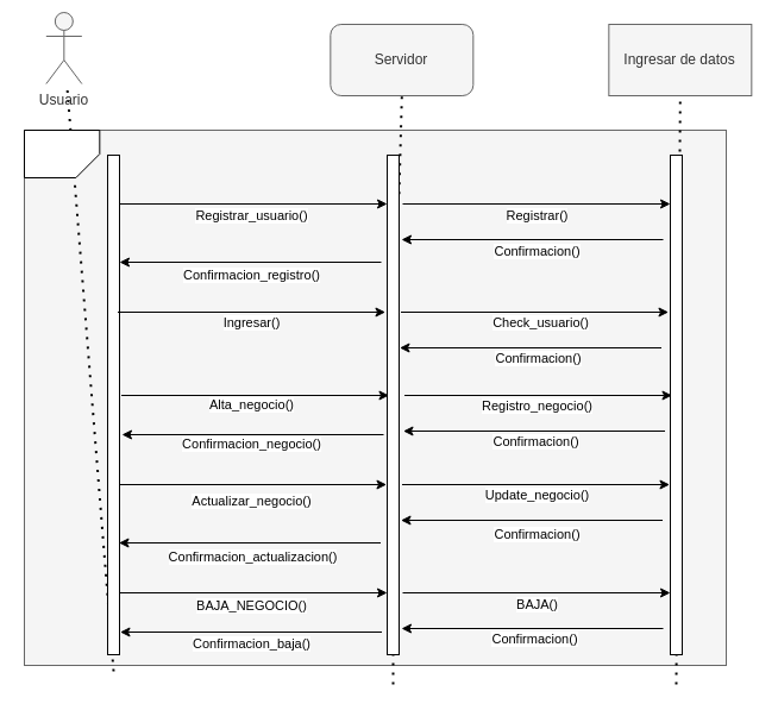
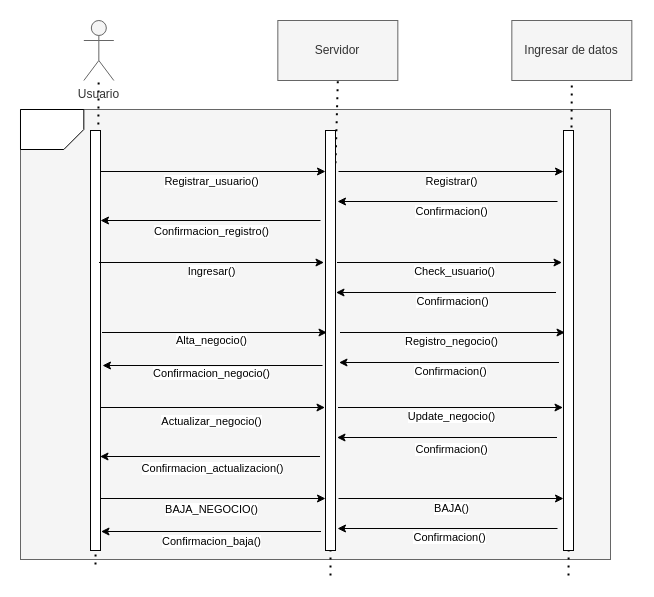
- <mxCell id="6" value="Usuario" style="shape=umlActor;verticalLabelPosition=bottom;verticalAlign=top;html=1;outlineConnect=0;strokeColor=#666666;strokeWidth=1;fillColor=#f5f5f5;fontColor=#333333;" parent="1" vertex="1"><mxGeometry x="38.33" y="10" width="30" height="60" as="geometry" /></mxCell>
+ <mxCell id="6" value="Usuario" style="shape=umlActor;verticalLabelPosition=bottom;verticalAlign=top;html=1;outlineConnect=0;strokeColor=#666666;strokeWidth=1;fillColor=#f5f5f5;fontColor=#333333;" parent="1" vertex="1"><mxGeometry x="83.33" y="20" width="30" height="60" as="geometry" /></mxCell>
- <mxCell id="10" value="Servidor" style="whiteSpace=wrap;html=1;strokeColor=#666666;strokeWidth=1;fillColor=#f5f5f5;fontColor=#333333;rounded=1;" parent="1" vertex="1"><mxGeometry x="277.33" y="20" width="120" height="60" as="geometry" /></mxCell>
+ <mxCell id="10" value="Servidor" style="rounded=0;whiteSpace=wrap;html=1;strokeColor=#666666;strokeWidth=1;fillColor=#f5f5f5;fontColor=#333333;" parent="1" vertex="1"><mxGeometry x="277.33" y="20" width="120" height="60" as="geometry" /></mxCell>
